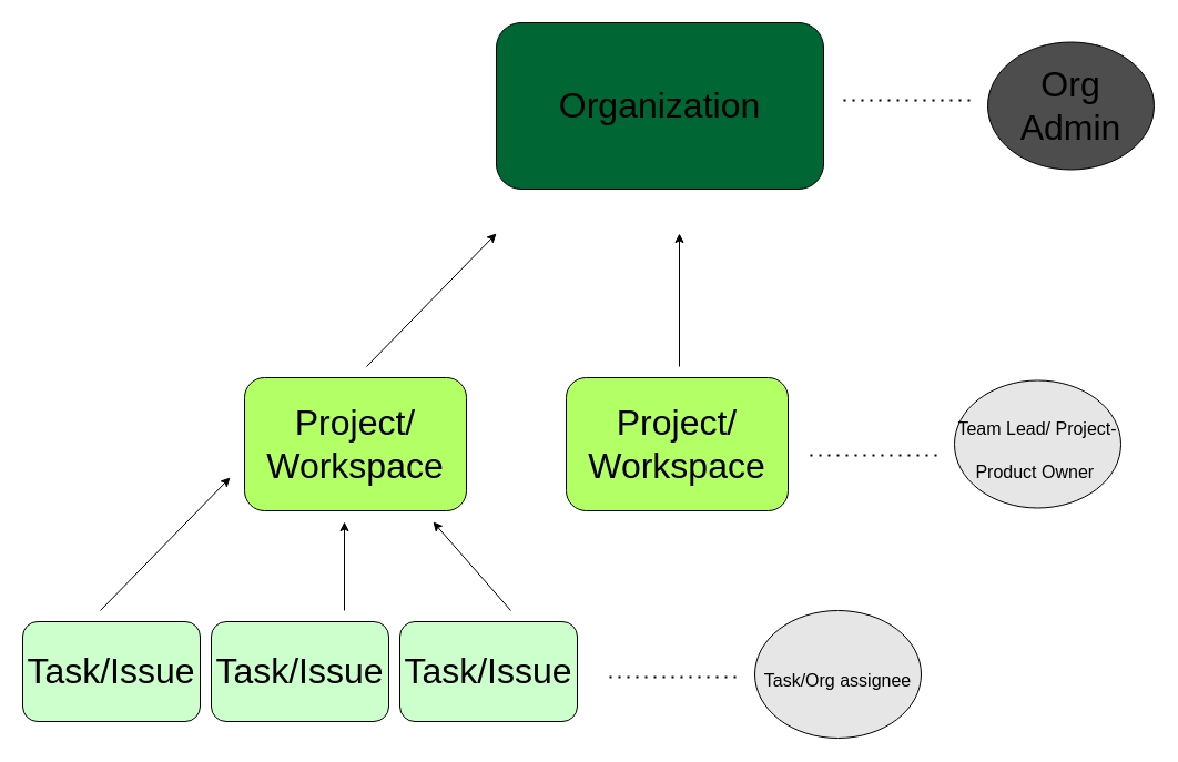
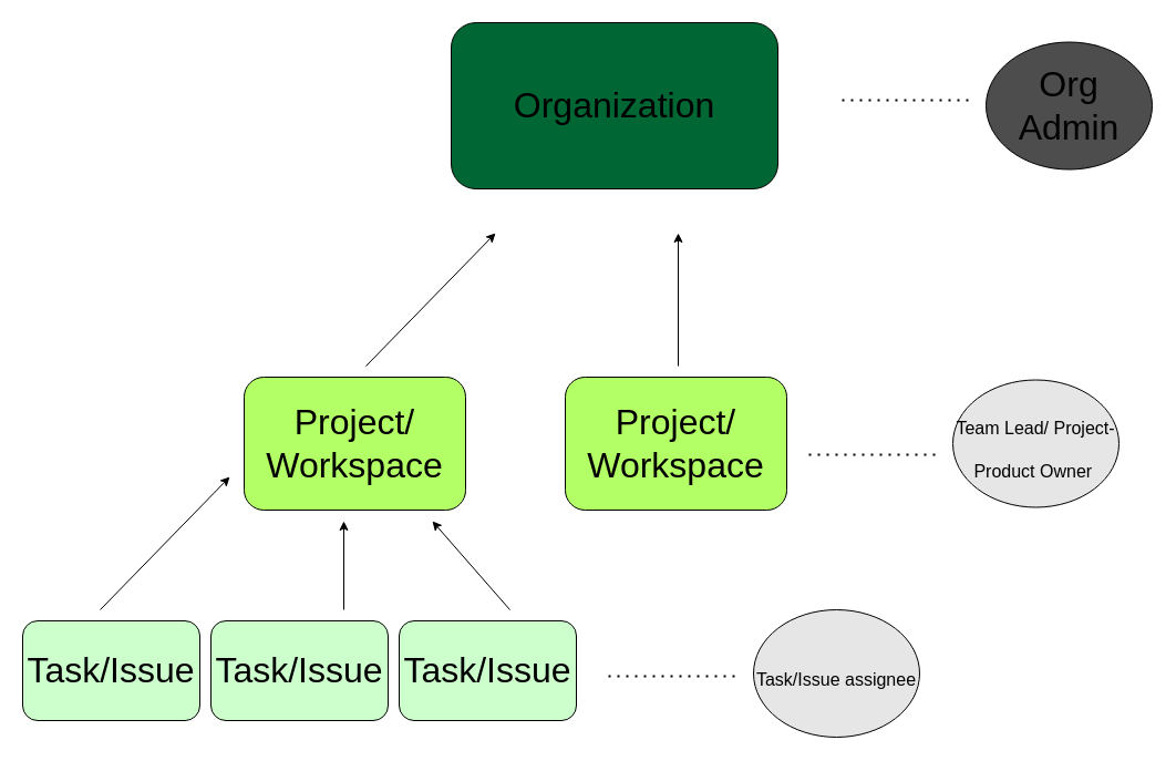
- <mxCell id="2" value="&lt;span style=&quot;font-size: 32px&quot;&gt;Organization&lt;/span&gt;" style="rounded=1;whiteSpace=wrap;html=1;fillColor=#006633;" vertex="1" parent="1"><mxGeometry x="447" y="20" width="295" height="150" as="geometry" /></mxCell>
+ <mxCell id="2" value="&lt;span style=&quot;font-size: 32px&quot;&gt;Organization&lt;/span&gt;" style="rounded=1;whiteSpace=wrap;html=1;fillColor=#006633;" vertex="1" parent="1"><mxGeometry x="407" y="20" width="295" height="150" as="geometry" /></mxCell>
- <mxCell id="18" value="&lt;font style=&quot;font-size: 16px&quot;&gt;Task/Org assignee&lt;/font&gt;" style="ellipse;whiteSpace=wrap;html=1;fontSize=32;fillColor=#E6E6E6;" vertex="1" parent="1"><mxGeometry x="680" y="550" width="150" height="115" as="geometry" /></mxCell>
+ <mxCell id="18" value="&lt;font style=&quot;font-size: 16px&quot;&gt;Task/Issue assignee&lt;/font&gt;" style="ellipse;whiteSpace=wrap;html=1;fontSize=32;fillColor=#E6E6E6;" vertex="1" parent="1"><mxGeometry x="680" y="550" width="150" height="115" as="geometry" /></mxCell>
